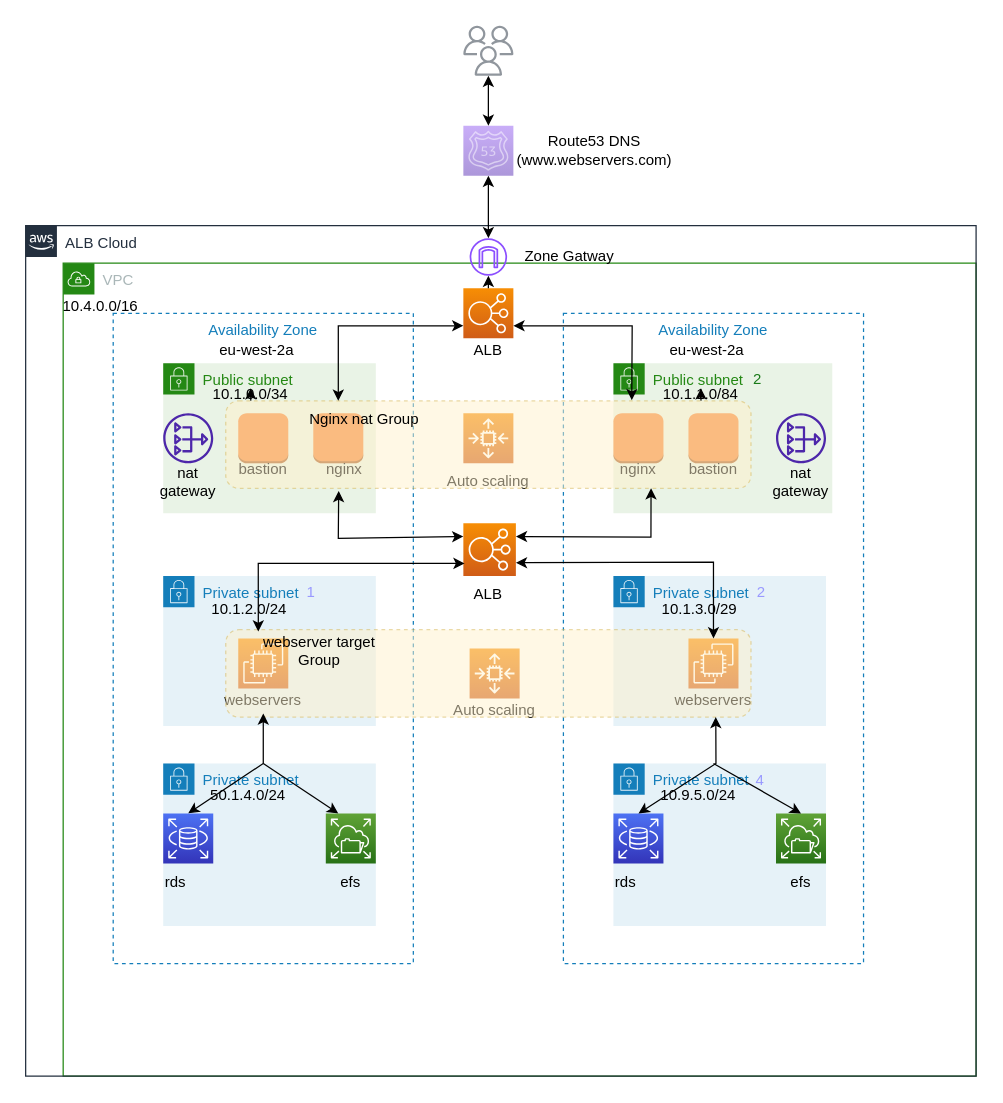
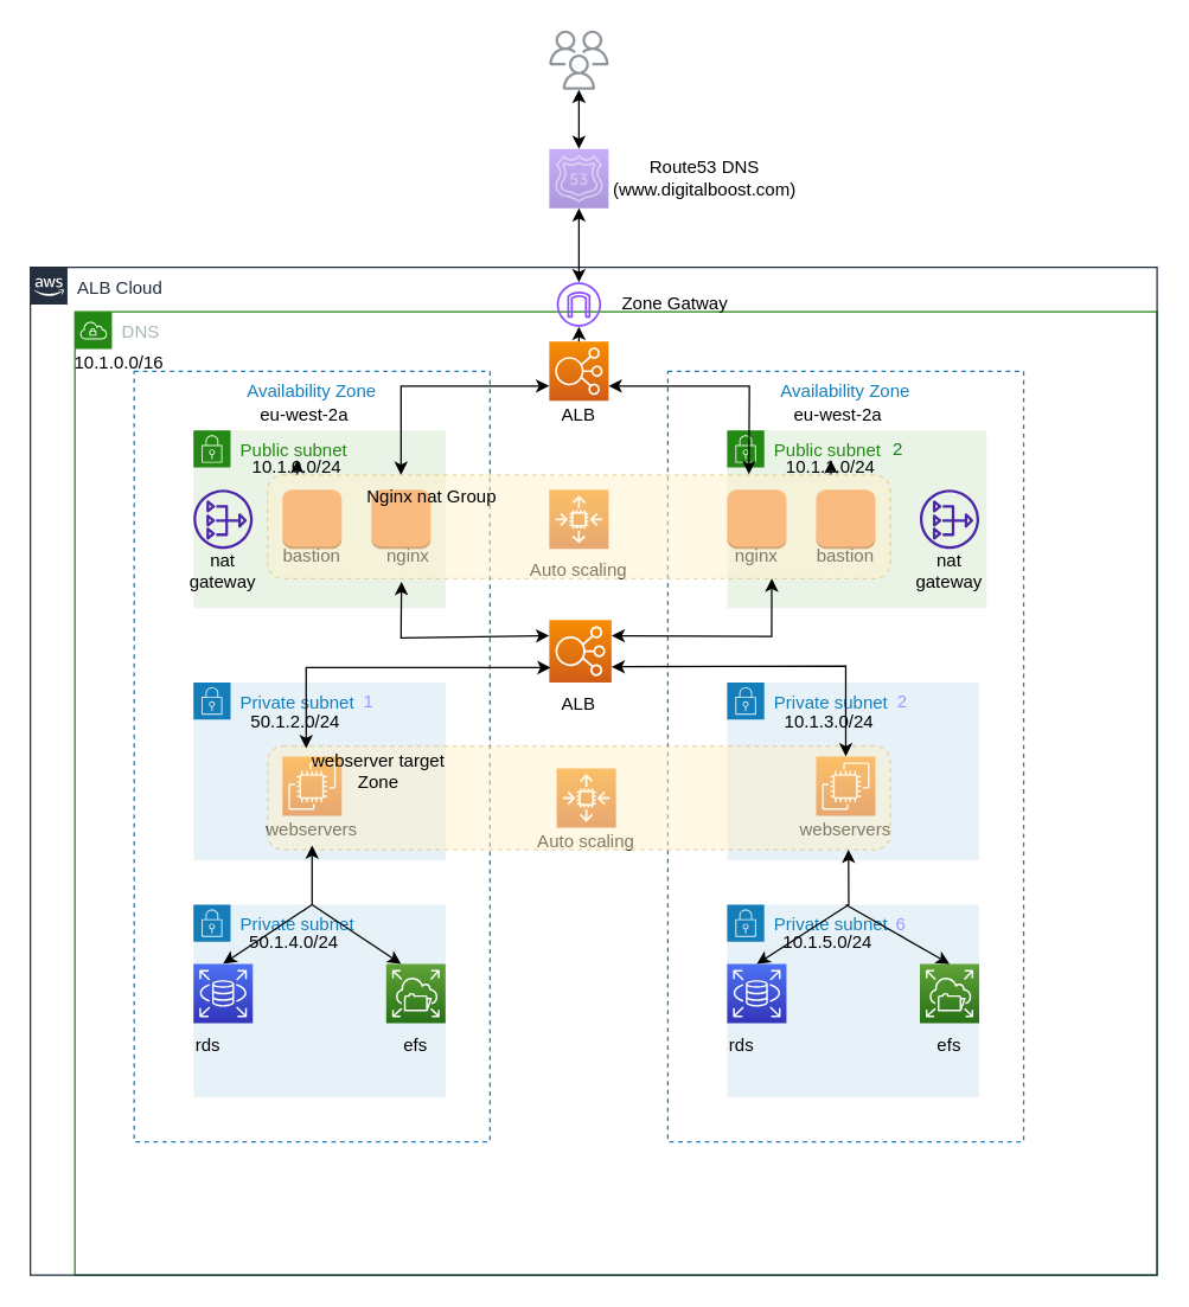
- <mxCell id="80" value="Route53 DNS (www.webservers.com)" style="text;html=1;align=center;verticalAlign=middle;whiteSpace=wrap;rounded=0;" vertex="1" parent="1"><mxGeometry x="410" y="105" width="130" height="30" as="geometry" /></mxCell>
+ <mxCell id="80" value="Route53 DNS (www.digitalboost.com)" style="text;html=1;align=center;verticalAlign=middle;whiteSpace=wrap;rounded=0;" vertex="1" parent="1"><mxGeometry x="410" y="105" width="130" height="30" as="geometry" /></mxCell>
- <mxCell id="2" value="VPC" style="points=[[0,0],[0.25,0],[0.5,0],[0.75,0],[1,0],[1,0.25],[1,0.5],[1,0.75],[1,1],[0.75,1],[0.5,1],[0.25,1],[0,1],[0,0.75],[0,0.5],[0,0.25]];outlineConnect=0;gradientColor=none;html=1;whiteSpace=wrap;fontSize=12;fontStyle=0;container=1;pointerEvents=0;collapsible=0;recursiveResize=0;shape=mxgraph.aws4.group;grIcon=mxgraph.aws4.group_vpc;strokeColor=#248814;fillColor=none;verticalAlign=top;align=left;spacingLeft=30;fontColor=#AAB7B8;dashed=0;" parent="1" vertex="1"><mxGeometry x="50" y="210" width="730" height="650" as="geometry" /></mxCell>
+ <mxCell id="2" value="DNS" style="points=[[0,0],[0.25,0],[0.5,0],[0.75,0],[1,0],[1,0.25],[1,0.5],[1,0.75],[1,1],[0.75,1],[0.5,1],[0.25,1],[0,1],[0,0.75],[0,0.5],[0,0.25]];outlineConnect=0;gradientColor=none;html=1;whiteSpace=wrap;fontSize=12;fontStyle=0;container=1;pointerEvents=0;collapsible=0;recursiveResize=0;shape=mxgraph.aws4.group;grIcon=mxgraph.aws4.group_vpc;strokeColor=#248814;fillColor=none;verticalAlign=top;align=left;spacingLeft=30;fontColor=#AAB7B8;dashed=0;" parent="1" vertex="1"><mxGeometry x="50" y="210" width="730" height="650" as="geometry" /></mxCell>
- <mxCell id="3" value="10.4.0.0/16" style="text;html=1;strokeColor=none;fillColor=none;align=center;verticalAlign=middle;whiteSpace=wrap;rounded=0;" parent="2" vertex="1"><mxGeometry y="30" width="60" height="10" as="geometry" /></mxCell>
+ <mxCell id="3" value="10.1.0.0/16" style="text;html=1;strokeColor=none;fillColor=none;align=center;verticalAlign=middle;whiteSpace=wrap;rounded=0;" parent="2" vertex="1"><mxGeometry y="30" width="60" height="10" as="geometry" /></mxCell>
- <mxCell id="49" value="10.1.0.0/34" style="text;html=1;strokeColor=none;fillColor=none;align=center;verticalAlign=middle;whiteSpace=wrap;rounded=0;" parent="48" vertex="1"><mxGeometry x="35" y="20" width="70" height="10" as="geometry" /></mxCell>
+ <mxCell id="49" value="10.1.0.0/24" style="text;html=1;strokeColor=none;fillColor=none;align=center;verticalAlign=middle;whiteSpace=wrap;rounded=0;" parent="48" vertex="1"><mxGeometry x="35" y="20" width="70" height="10" as="geometry" /></mxCell>
- <mxCell id="21" value="10.1.1.0/84" style="text;html=1;strokeColor=none;fillColor=none;align=center;verticalAlign=middle;whiteSpace=wrap;rounded=0;" parent="20" vertex="1"><mxGeometry x="35" y="20" width="70" height="10" as="geometry" /></mxCell>
+ <mxCell id="21" value="10.1.1.0/24" style="text;html=1;strokeColor=none;fillColor=none;align=center;verticalAlign=middle;whiteSpace=wrap;rounded=0;" parent="20" vertex="1"><mxGeometry x="35" y="20" width="70" height="10" as="geometry" /></mxCell>
- <mxCell id="7" value="10.1.2.0/24" style="text;html=1;strokeColor=none;fillColor=none;align=center;verticalAlign=middle;whiteSpace=wrap;rounded=0;" parent="6" vertex="1"><mxGeometry x="34" y="22" width="70" height="10" as="geometry" /></mxCell>
+ <mxCell id="7" value="50.1.2.0/24" style="text;html=1;strokeColor=none;fillColor=none;align=center;verticalAlign=middle;whiteSpace=wrap;rounded=0;" parent="6" vertex="1"><mxGeometry x="34" y="22" width="70" height="10" as="geometry" /></mxCell>
- <mxCell id="30" value="10.1.3.0/29" style="text;html=1;strokeColor=none;fillColor=none;align=center;verticalAlign=middle;whiteSpace=wrap;rounded=0;" parent="29" vertex="1"><mxGeometry x="34" y="22" width="70" height="10" as="geometry" /></mxCell>
+ <mxCell id="30" value="10.1.3.0/24" style="text;html=1;strokeColor=none;fillColor=none;align=center;verticalAlign=middle;whiteSpace=wrap;rounded=0;" parent="29" vertex="1"><mxGeometry x="34" y="22" width="70" height="10" as="geometry" /></mxCell>
- <mxCell id="70" value="webserver target Group" style="text;html=1;align=center;verticalAlign=middle;whiteSpace=wrap;rounded=0;" vertex="1" parent="2"><mxGeometry x="150" y="295" width="110" height="30" as="geometry" /></mxCell>
+ <mxCell id="70" value="webserver target Zone" style="text;html=1;align=center;verticalAlign=middle;whiteSpace=wrap;rounded=0;" vertex="1" parent="2"><mxGeometry x="150" y="295" width="110" height="30" as="geometry" /></mxCell>
- <mxCell id="40" value="&lt;font color=&quot;#9999ff&quot;&gt;4&lt;/font&gt;" style="text;html=1;strokeColor=none;fillColor=none;align=center;verticalAlign=middle;whiteSpace=wrap;rounded=0;" parent="2" vertex="1"><mxGeometry x="535" y="406" width="45" height="15" as="geometry" /></mxCell>
+ <mxCell id="40" value="&lt;font color=&quot;#9999ff&quot;&gt;6&lt;/font&gt;" style="text;html=1;strokeColor=none;fillColor=none;align=center;verticalAlign=middle;whiteSpace=wrap;rounded=0;" parent="2" vertex="1"><mxGeometry x="535" y="406" width="45" height="15" as="geometry" /></mxCell>
- <mxCell id="35" value="10.9.5.0/24" style="text;html=1;strokeColor=none;fillColor=none;align=center;verticalAlign=middle;whiteSpace=wrap;rounded=0;" parent="34" vertex="1"><mxGeometry x="33" y="21" width="70" height="10" as="geometry" /></mxCell>
+ <mxCell id="35" value="10.1.5.0/24" style="text;html=1;strokeColor=none;fillColor=none;align=center;verticalAlign=middle;whiteSpace=wrap;rounded=0;" parent="34" vertex="1"><mxGeometry x="33" y="21" width="70" height="10" as="geometry" /></mxCell>
